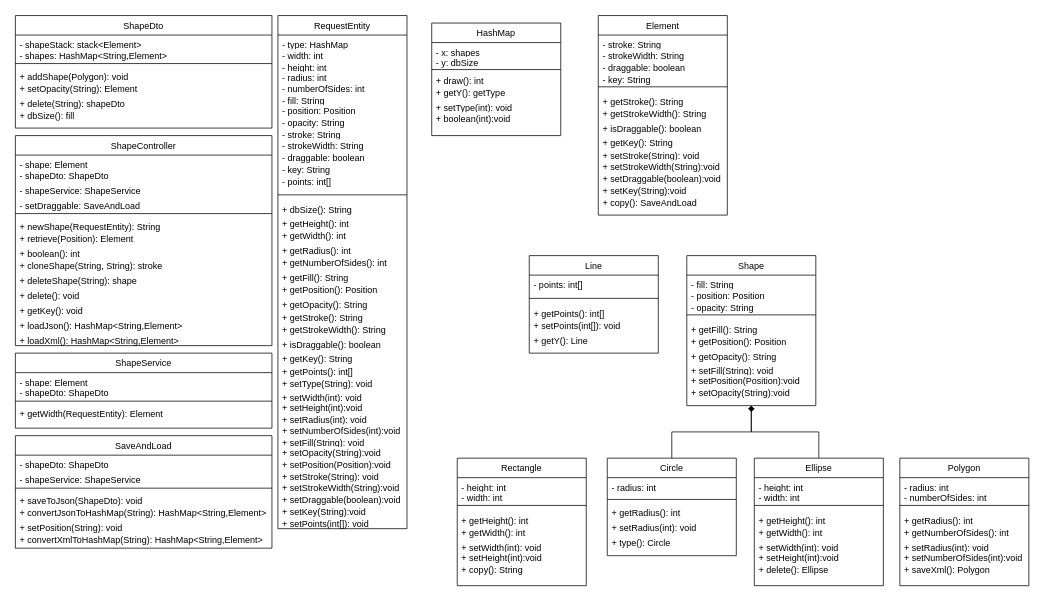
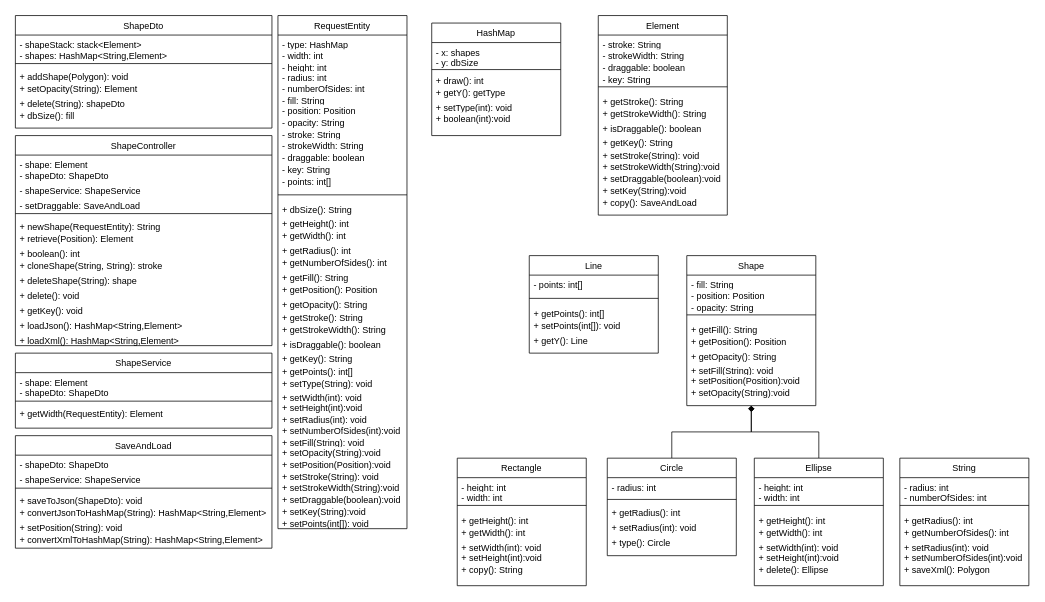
- <mxCell id="11" value="Polygon" style="swimlane;fontStyle=0;align=center;verticalAlign=top;childLayout=stackLayout;horizontal=1;startSize=26;horizontalStack=0;resizeParent=1;resizeLast=0;collapsible=1;marginBottom=0;rounded=0;shadow=0;strokeWidth=1;" vertex="1" parent="1"><mxGeometry x="1199" y="610" width="172" height="170" as="geometry"><mxRectangle x="550" y="140" width="160" height="26" as="alternateBounds" /></mxGeometry></mxCell>
+ <mxCell id="11" value="String" style="swimlane;fontStyle=0;align=center;verticalAlign=top;childLayout=stackLayout;horizontal=1;startSize=26;horizontalStack=0;resizeParent=1;resizeLast=0;collapsible=1;marginBottom=0;rounded=0;shadow=0;strokeWidth=1;" vertex="1" parent="1"><mxGeometry x="1199" y="610" width="172" height="170" as="geometry"><mxRectangle x="550" y="140" width="160" height="26" as="alternateBounds" /></mxGeometry></mxCell>
